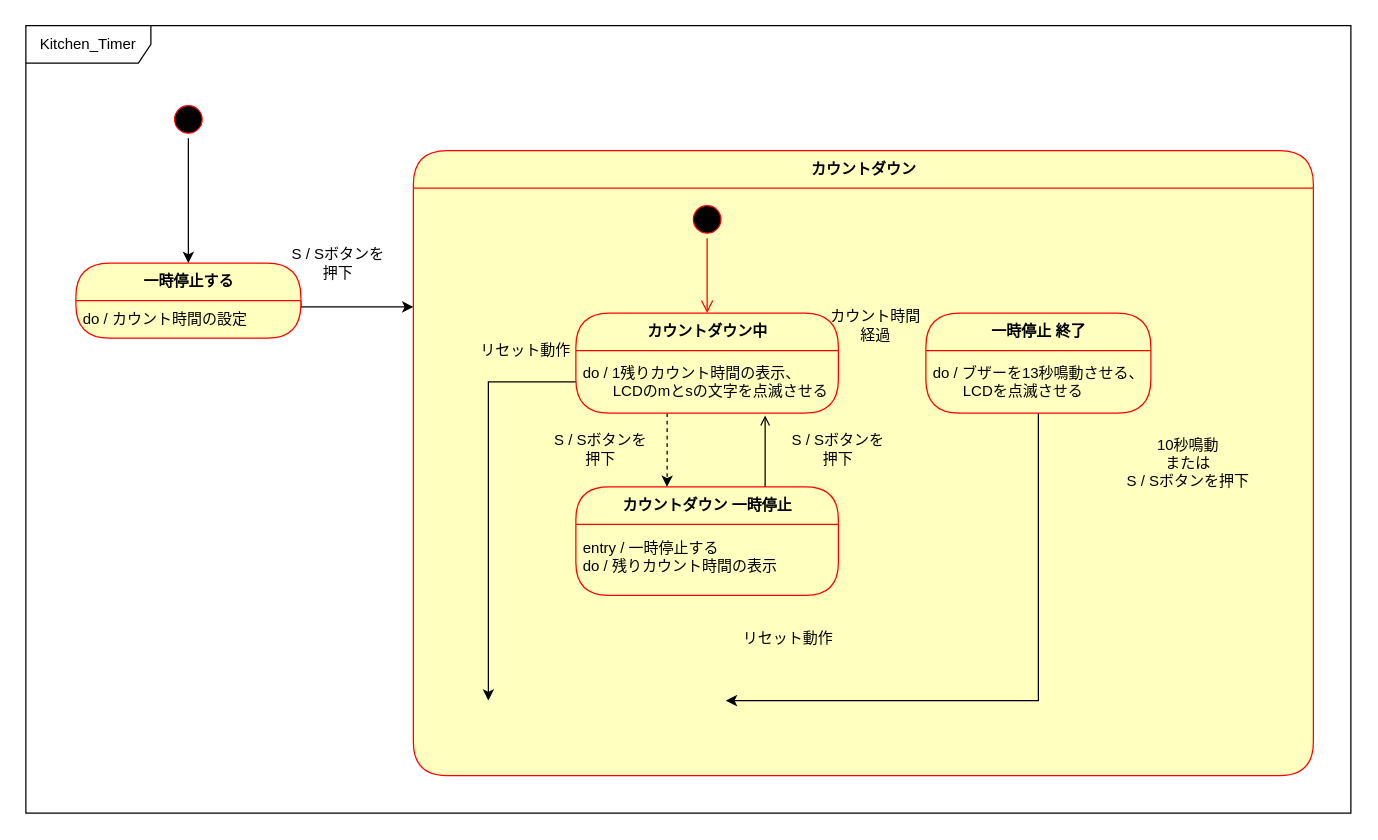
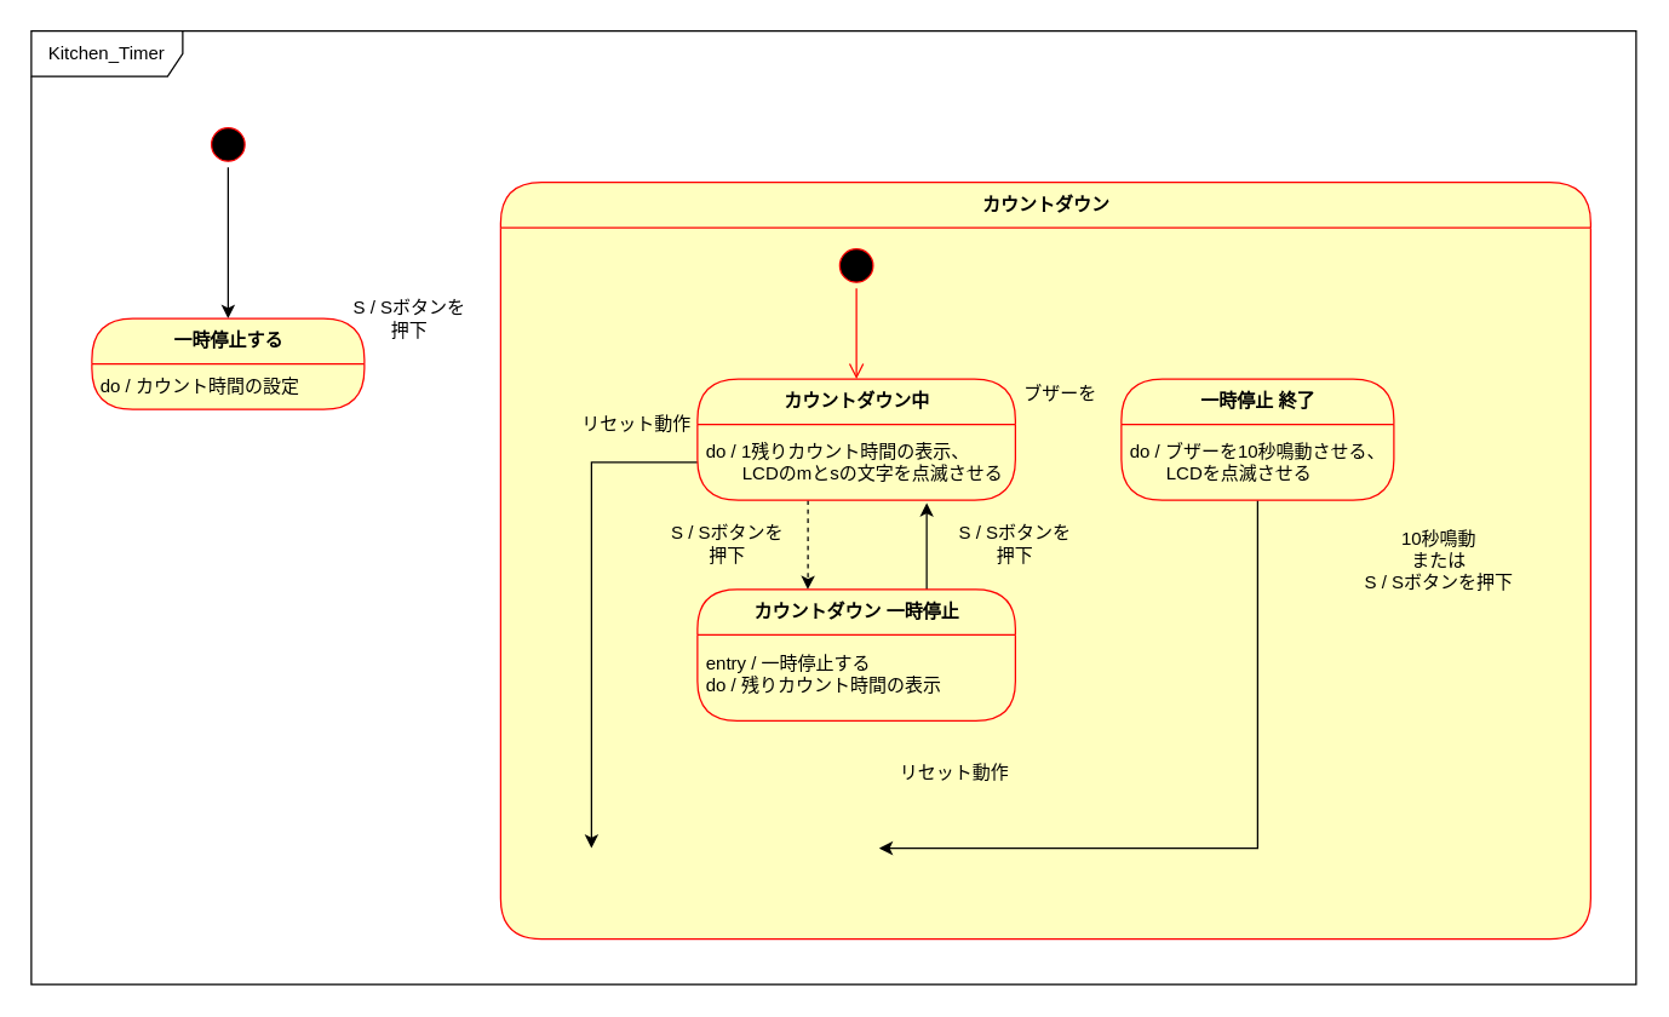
- <mxCell id="10" style="edgeStyle=orthogonalEdgeStyle;rounded=0;orthogonalLoop=1;jettySize=auto;html=1;entryX=0;entryY=0.25;entryDx=0;entryDy=0;exitX=1;exitY=0;exitDx=0;exitDy=0;" parent="1" source="12" target="3" edge="1"><mxGeometry relative="1" as="geometry"><mxPoint x="440" y="120" as="targetPoint" /><Array as="points"><mxPoint x="240" y="245" /></Array></mxGeometry></mxCell>
- <mxCell id="20" value="カウント時間経過" style="text;html=1;strokeColor=none;fillColor=none;align=center;verticalAlign=middle;whiteSpace=wrap;rounded=0;" parent="1" vertex="1"><mxGeometry x="660" y="250" width="80" height="20" as="geometry" /></mxCell>
+ <mxCell id="20" value="ブザーを" style="text;html=1;strokeColor=none;fillColor=none;align=center;verticalAlign=middle;whiteSpace=wrap;rounded=0;" parent="1" vertex="1"><mxGeometry x="660" y="250" width="80" height="20" as="geometry" /></mxCell>
- <mxCell id="17" value="do / ブザーを13秒鳴動させる、&lt;br&gt;　　LCDを点滅させる" style="text;html=1;strokeColor=none;fillColor=none;align=left;verticalAlign=middle;spacingLeft=4;spacingRight=4;whiteSpace=wrap;overflow=hidden;rotatable=0;fontColor=#000000;" parent="16" vertex="1"><mxGeometry y="30" width="180" height="50" as="geometry" /></mxCell>
+ <mxCell id="17" value="do / ブザーを10秒鳴動させる、&lt;br&gt;　　LCDを点滅させる" style="text;html=1;strokeColor=none;fillColor=none;align=left;verticalAlign=middle;spacingLeft=4;spacingRight=4;whiteSpace=wrap;overflow=hidden;rotatable=0;fontColor=#000000;" parent="16" vertex="1"><mxGeometry y="30" width="180" height="50" as="geometry" /></mxCell>
- <mxCell id="9" style="edgeStyle=orthogonalEdgeStyle;rounded=0;orthogonalLoop=1;jettySize=auto;html=1;exitX=0.721;exitY=0.014;exitDx=0;exitDy=0;entryX=0.721;entryY=1.036;entryDx=0;entryDy=0;entryPerimeter=0;exitPerimeter=0;endArrow=open;" parent="1" source="26" target="25" edge="1"><mxGeometry relative="1" as="geometry"><mxPoint x="433" y="330" as="targetPoint" /><Array as="points" /></mxGeometry></mxCell>
+ <mxCell id="9" style="edgeStyle=orthogonalEdgeStyle;rounded=0;orthogonalLoop=1;jettySize=auto;html=1;exitX=0.721;exitY=0.014;exitDx=0;exitDy=0;entryX=0.721;entryY=1.036;entryDx=0;entryDy=0;entryPerimeter=0;exitPerimeter=0;" parent="1" source="26" target="25" edge="1"><mxGeometry relative="1" as="geometry"><mxPoint x="433" y="330" as="targetPoint" /><Array as="points" /></mxGeometry></mxCell>
